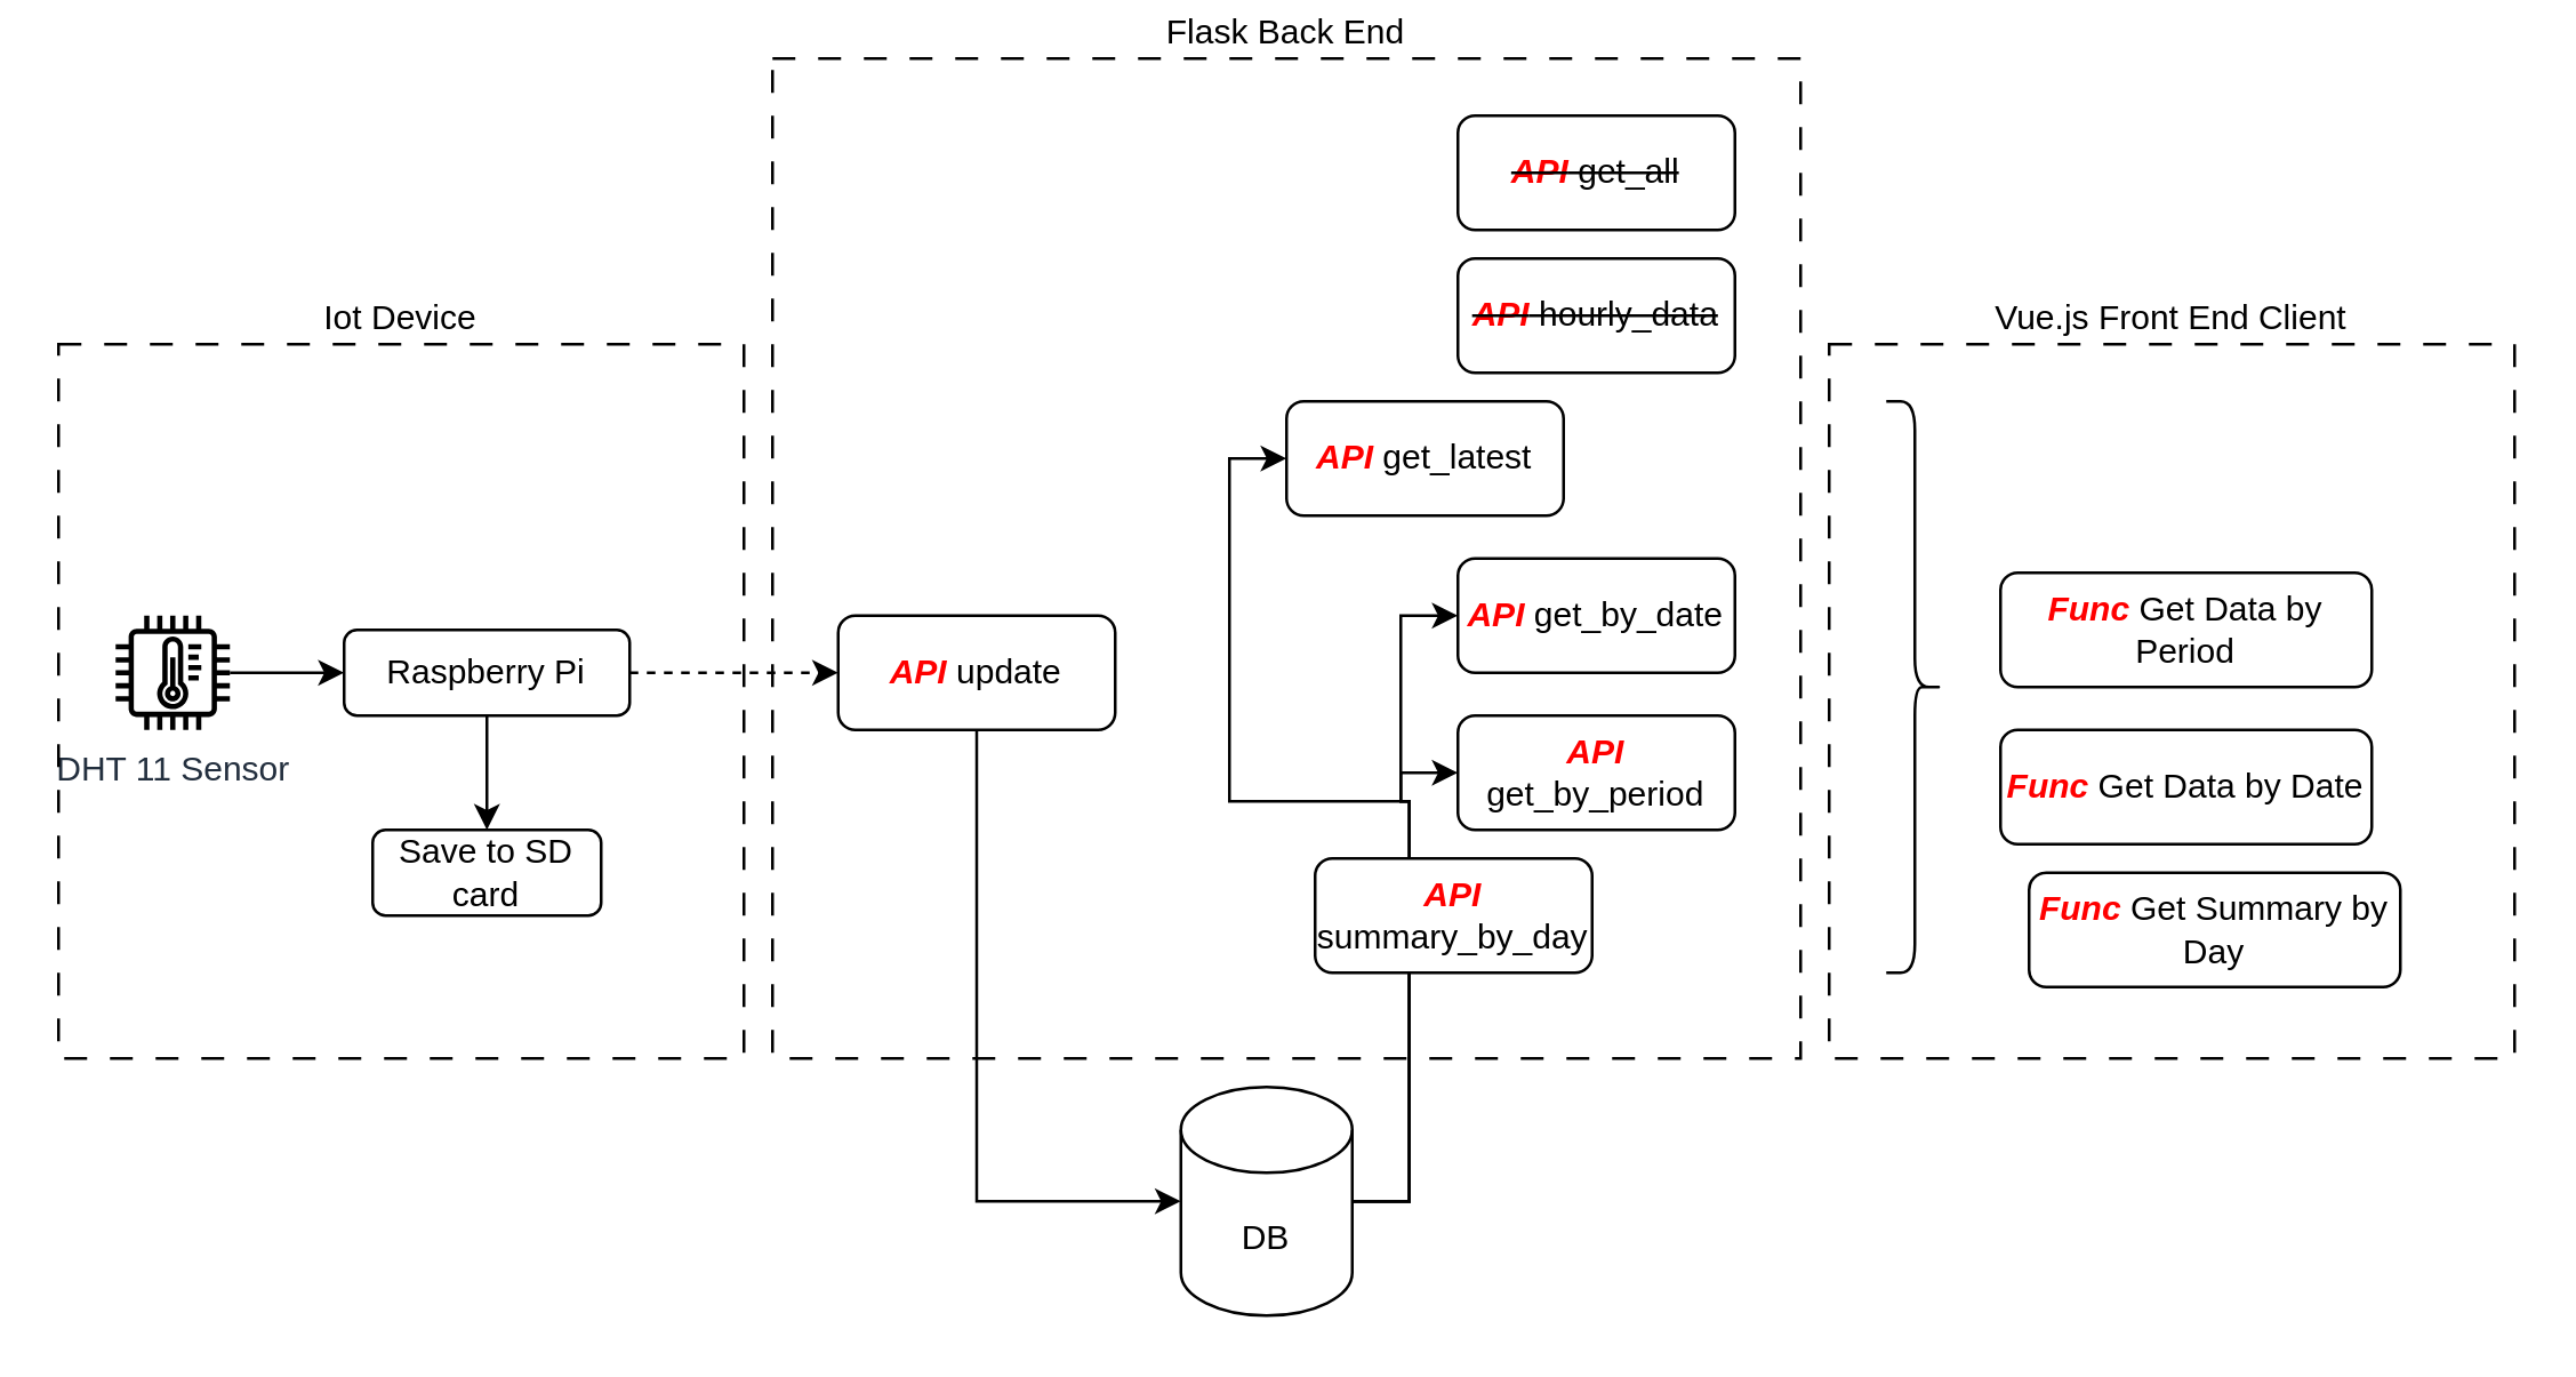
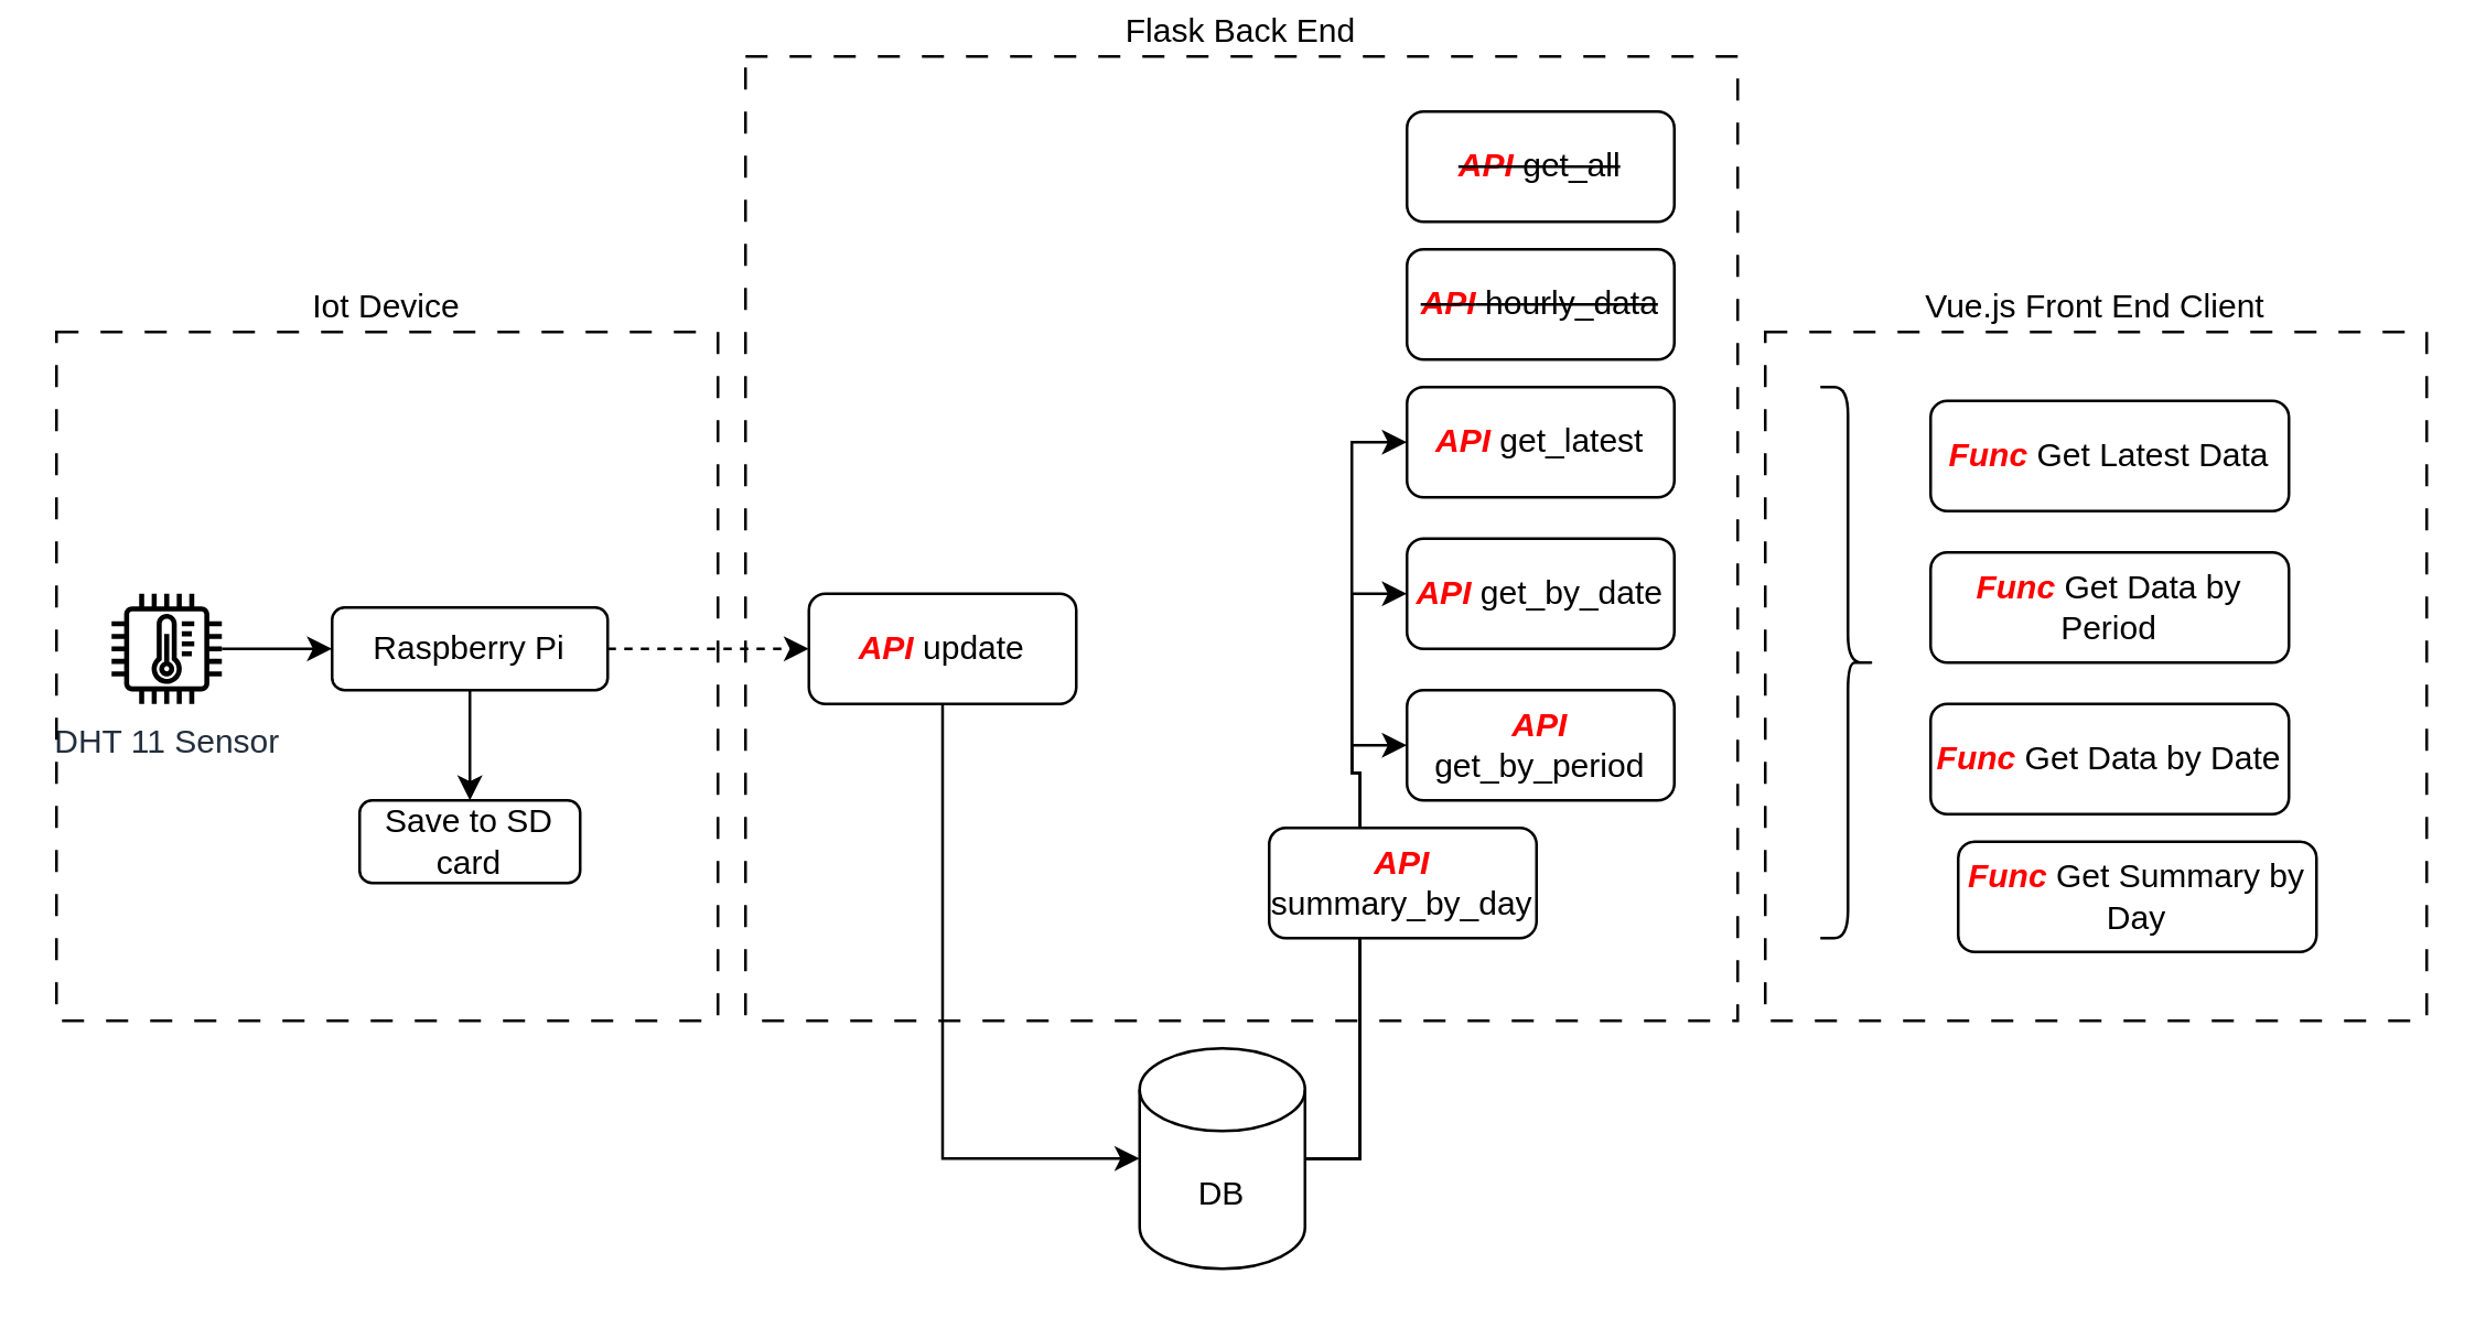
- <mxCell id="15" value="&lt;b&gt;&lt;i&gt;&lt;font color=&quot;#ff0000&quot;&gt;API&lt;/font&gt;&lt;/i&gt;&lt;/b&gt;&amp;nbsp;get_latest" style="rounded=1;whiteSpace=wrap;html=1;" vertex="1" parent="1"><mxGeometry x="450" y="140" width="97" height="40" as="geometry" /></mxCell>
+ <mxCell id="15" value="&lt;b&gt;&lt;i&gt;&lt;font color=&quot;#ff0000&quot;&gt;API&lt;/font&gt;&lt;/i&gt;&lt;/b&gt;&amp;nbsp;get_latest" style="rounded=1;whiteSpace=wrap;html=1;" vertex="1" parent="1"><mxGeometry x="510" y="140" width="97" height="40" as="geometry" /></mxCell>
+ <mxCell id="25" value="&lt;b&gt;&lt;i&gt;&lt;font color=&quot;#ff0000&quot;&gt;Func&lt;/font&gt;&lt;/i&gt;&lt;/b&gt;&amp;nbsp;Get Latest Data" style="rounded=1;whiteSpace=wrap;html=1;" vertex="1" parent="1"><mxGeometry x="700" y="145" width="130" height="40" as="geometry" /></mxCell>
